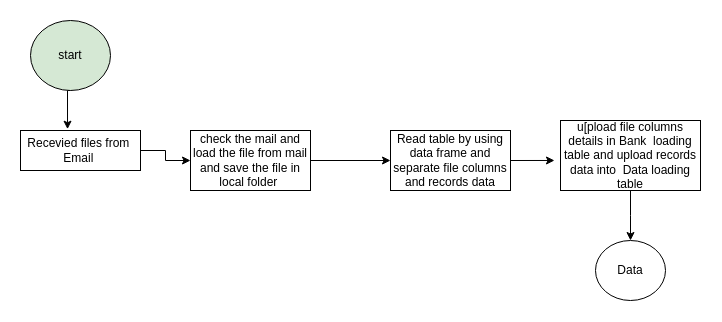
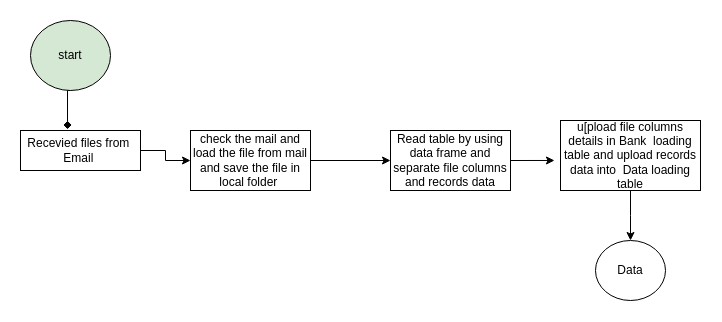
- <mxCell id="3" style="edgeStyle=orthogonalEdgeStyle;rounded=0;orthogonalLoop=1;jettySize=auto;html=1;exitX=0.5;exitY=1;exitDx=0;exitDy=0;entryX=0.392;entryY=-0.033;entryDx=0;entryDy=0;entryPerimeter=0;" parent="1" source="4" target="6" edge="1"><mxGeometry relative="1" as="geometry" /></mxCell>
+ <mxCell id="3" style="edgeStyle=orthogonalEdgeStyle;rounded=0;orthogonalLoop=1;jettySize=auto;html=1;exitX=0.5;exitY=1;exitDx=0;exitDy=0;entryX=0.392;entryY=-0.033;entryDx=0;entryDy=0;entryPerimeter=0;endArrow=diamond;" parent="1" source="4" target="6" edge="1"><mxGeometry relative="1" as="geometry" /></mxCell>
